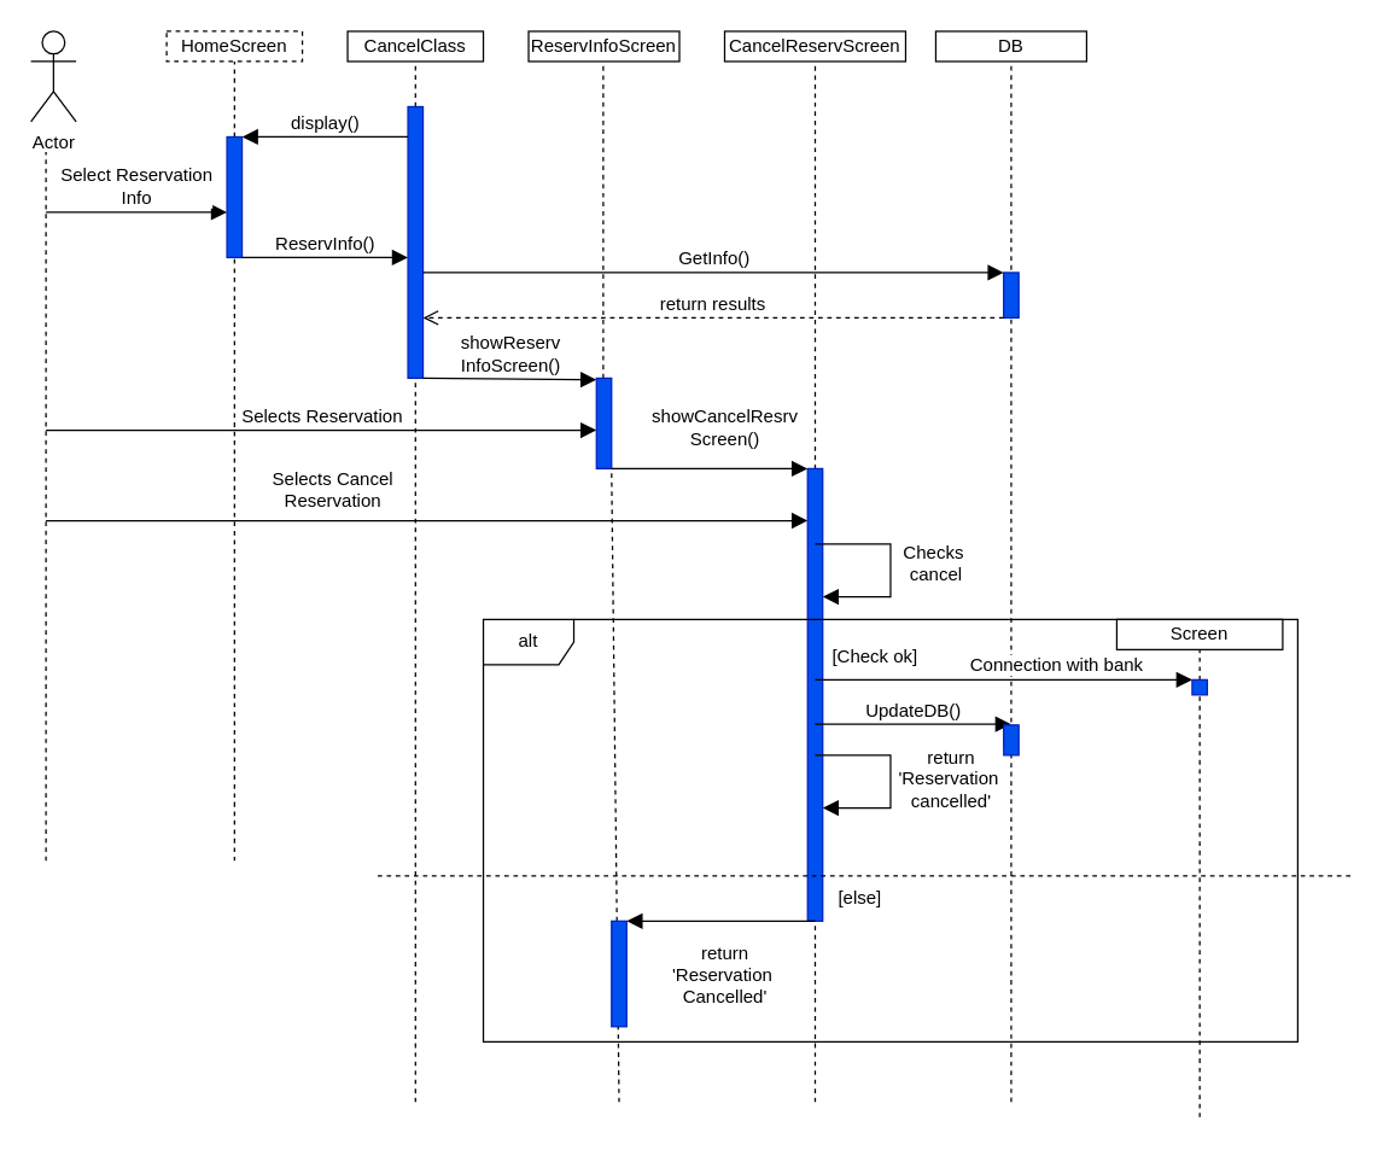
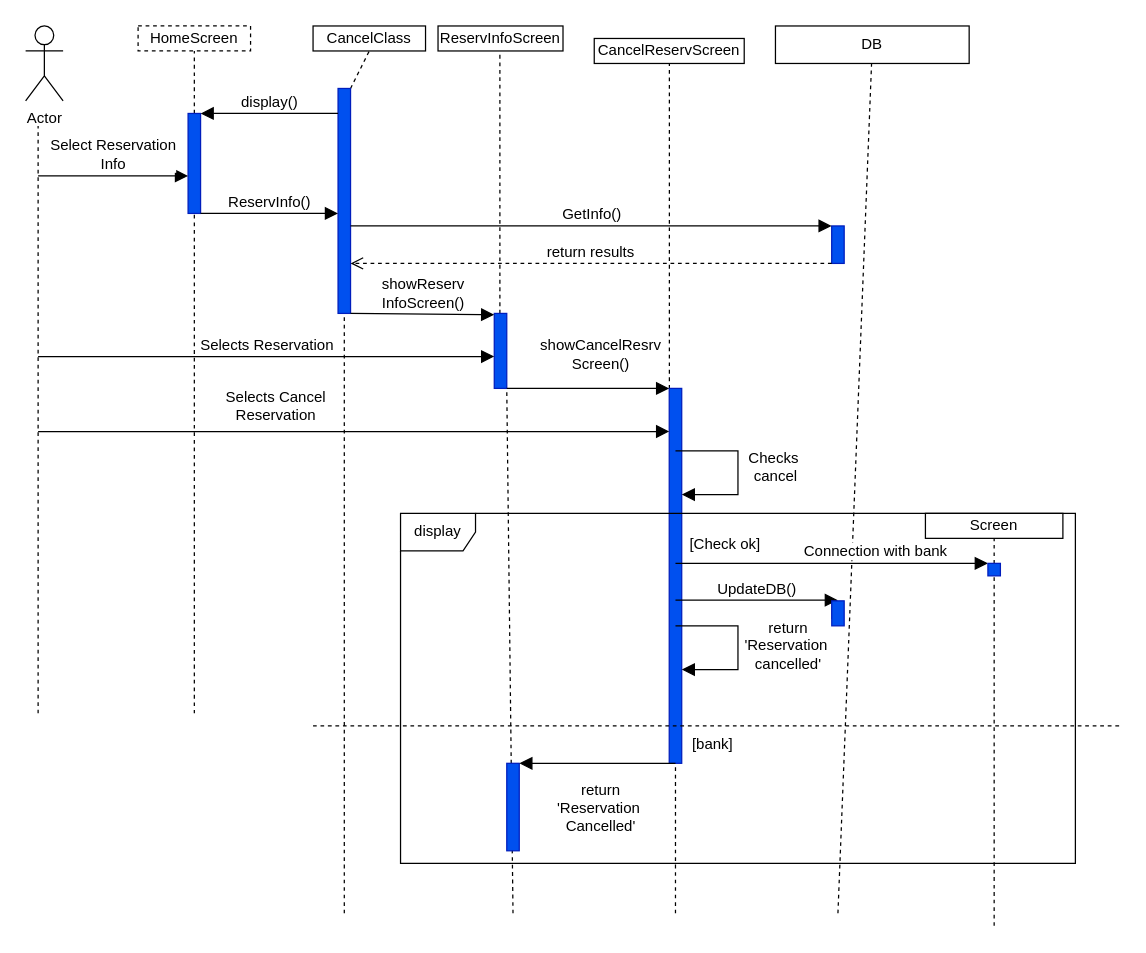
- <mxCell id="6" value="CancelClass" style="rounded=0;whiteSpace=wrap;html=1;" parent="1" vertex="1"><mxGeometry x="230" y="20" width="90" height="20" as="geometry" /></mxCell>
+ <mxCell id="6" value="CancelClass" style="rounded=0;whiteSpace=wrap;html=1;" parent="1" vertex="1"><mxGeometry x="250" y="20" width="90" height="20" as="geometry" /></mxCell>
- <mxCell id="11" value="CancelReservScreen" style="rounded=0;whiteSpace=wrap;html=1;" parent="1" vertex="1"><mxGeometry x="480" y="20" width="120" height="20" as="geometry" /></mxCell>
+ <mxCell id="11" value="CancelReservScreen" style="rounded=0;whiteSpace=wrap;html=1;" parent="1" vertex="1"><mxGeometry x="475" y="30" width="120" height="20" as="geometry" /></mxCell>
- <mxCell id="13" value="DB" style="rounded=0;whiteSpace=wrap;html=1;" parent="1" vertex="1"><mxGeometry x="620" y="20" width="100" height="20" as="geometry" /></mxCell>
+ <mxCell id="13" value="DB" style="rounded=0;whiteSpace=wrap;html=1;" parent="1" vertex="1"><mxGeometry x="620" y="20" width="155" height="30" as="geometry" /></mxCell>
- <mxCell id="33" value="alt" style="shape=umlFrame;whiteSpace=wrap;html=1;pointerEvents=0;" parent="1" vertex="1"><mxGeometry x="320" y="410" width="540" height="280" as="geometry" /></mxCell>
+ <mxCell id="33" value="display" style="shape=umlFrame;whiteSpace=wrap;html=1;pointerEvents=0;" parent="1" vertex="1"><mxGeometry x="320" y="410" width="540" height="280" as="geometry" /></mxCell>
- <mxCell id="42" value="[else]" style="text;html=1;align=center;verticalAlign=middle;whiteSpace=wrap;rounded=0;" parent="1" vertex="1"><mxGeometry x="540" y="580" width="60" height="30" as="geometry" /></mxCell>
+ <mxCell id="42" value="[bank]" style="text;html=1;align=center;verticalAlign=middle;whiteSpace=wrap;rounded=0;" parent="1" vertex="1"><mxGeometry x="540" y="580" width="60" height="30" as="geometry" /></mxCell>
